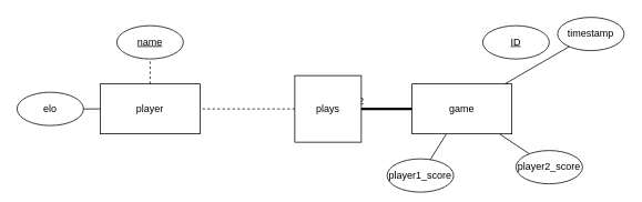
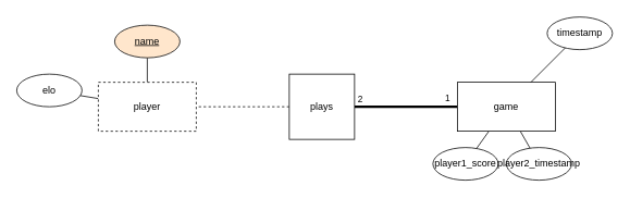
- <mxCell id="11" value="&lt;u&gt;name&lt;/u&gt;" style="ellipse;whiteSpace=wrap;html=1;" vertex="1" parent="1"><mxGeometry x="140" y="30" width="80" height="40" as="geometry" /></mxCell>
+ <mxCell id="11" value="&lt;u&gt;name&lt;/u&gt;" style="ellipse;whiteSpace=wrap;html=1;fillColor=#ffe6cc;" vertex="1" parent="1"><mxGeometry x="140" y="30" width="80" height="40" as="geometry" /></mxCell>
- <mxCell id="12" value="&lt;u&gt;ID&lt;/u&gt;" style="ellipse;whiteSpace=wrap;html=1;" vertex="1" parent="1"><mxGeometry x="580" y="30" width="80" height="40" as="geometry" /></mxCell>
- <mxCell id="3" style="edgeStyle=none;rounded=0;orthogonalLoop=1;jettySize=auto;html=1;endArrow=none;endFill=0;strokeWidth=1;dashed=1;" edge="1" parent="1" source="4" target="11"><mxGeometry relative="1" as="geometry" /></mxCell>
+ <mxCell id="3" style="edgeStyle=none;rounded=0;orthogonalLoop=1;jettySize=auto;html=1;endArrow=none;endFill=0;strokeWidth=1;" edge="1" parent="1" source="4" target="11"><mxGeometry relative="1" as="geometry" /></mxCell>
- <mxCell id="17" value="elo" style="ellipse;whiteSpace=wrap;html=1;" vertex="1" parent="1"><mxGeometry x="20" y="110" width="80" height="40" as="geometry" /></mxCell>
+ <mxCell id="17" value="elo" style="ellipse;whiteSpace=wrap;html=1;" vertex="1" parent="1"><mxGeometry x="20" y="90" width="80" height="40" as="geometry" /></mxCell>
- <mxCell id="4" value="player" style="rounded=0;whiteSpace=wrap;html=1;" vertex="1" parent="1"><mxGeometry x="120" y="100" width="120" height="60" as="geometry" /></mxCell>
+ <mxCell id="4" value="player" style="rounded=0;whiteSpace=wrap;html=1;dashed=1;" vertex="1" parent="1"><mxGeometry x="120" y="100" width="120" height="60" as="geometry" /></mxCell>
- <mxCell id="10" value="game" style="rounded=0;whiteSpace=wrap;html=1;" vertex="1" parent="1"><mxGeometry x="495" y="100" width="120" height="60" as="geometry" /></mxCell>
+ <mxCell id="10" value="game" style="rounded=0;whiteSpace=wrap;html=1;" vertex="1" parent="1"><mxGeometry x="560" y="100" width="120" height="60" as="geometry" /></mxCell>
- <mxCell id="16" value="player2_score" style="ellipse;whiteSpace=wrap;html=1;" vertex="1" parent="1"><mxGeometry x="620" y="180" width="80" height="40" as="geometry" /></mxCell>
+ <mxCell id="16" value="player2_timestamp" style="ellipse;whiteSpace=wrap;html=1;" vertex="1" parent="1"><mxGeometry x="620" y="180" width="80" height="40" as="geometry" /></mxCell>
- <mxCell id="15" value="player1_score" style="ellipse;whiteSpace=wrap;html=1;" vertex="1" parent="1"><mxGeometry x="465" y="190" width="80" height="40" as="geometry" /></mxCell>
+ <mxCell id="15" value="player1_score" style="ellipse;whiteSpace=wrap;html=1;" vertex="1" parent="1"><mxGeometry x="530" y="180" width="80" height="40" as="geometry" /></mxCell>
